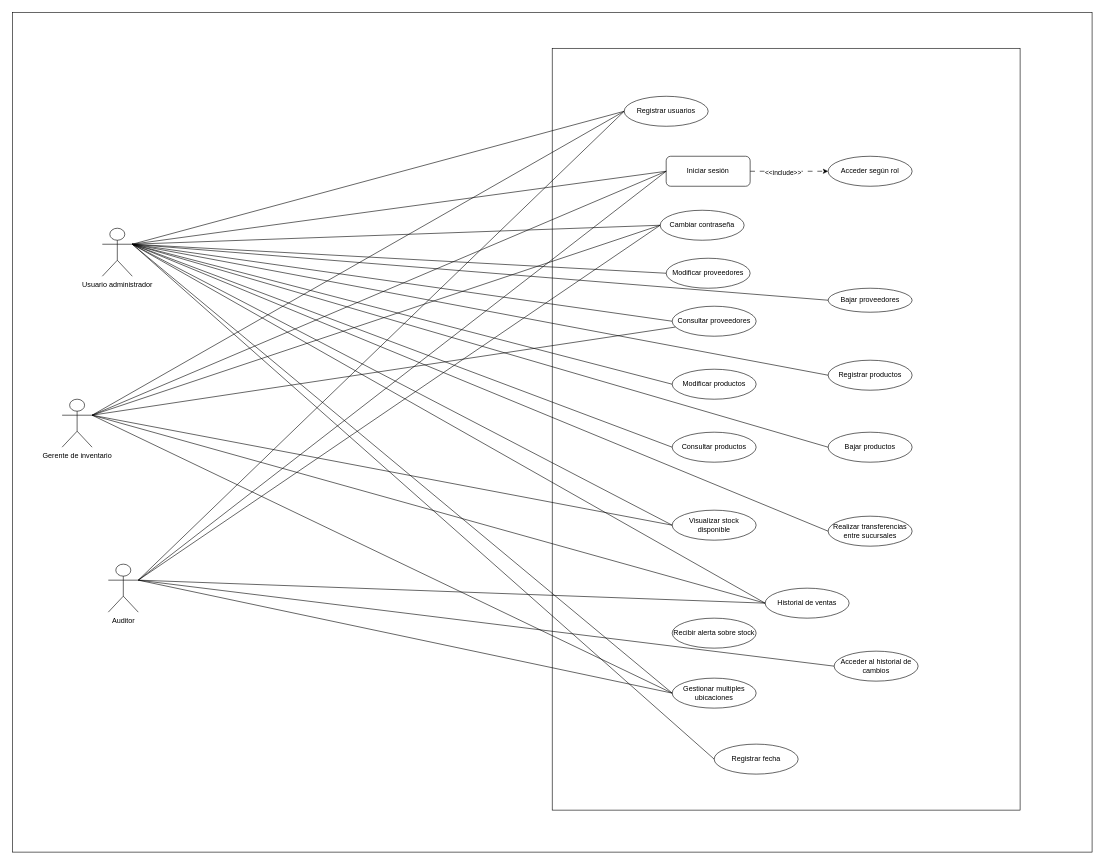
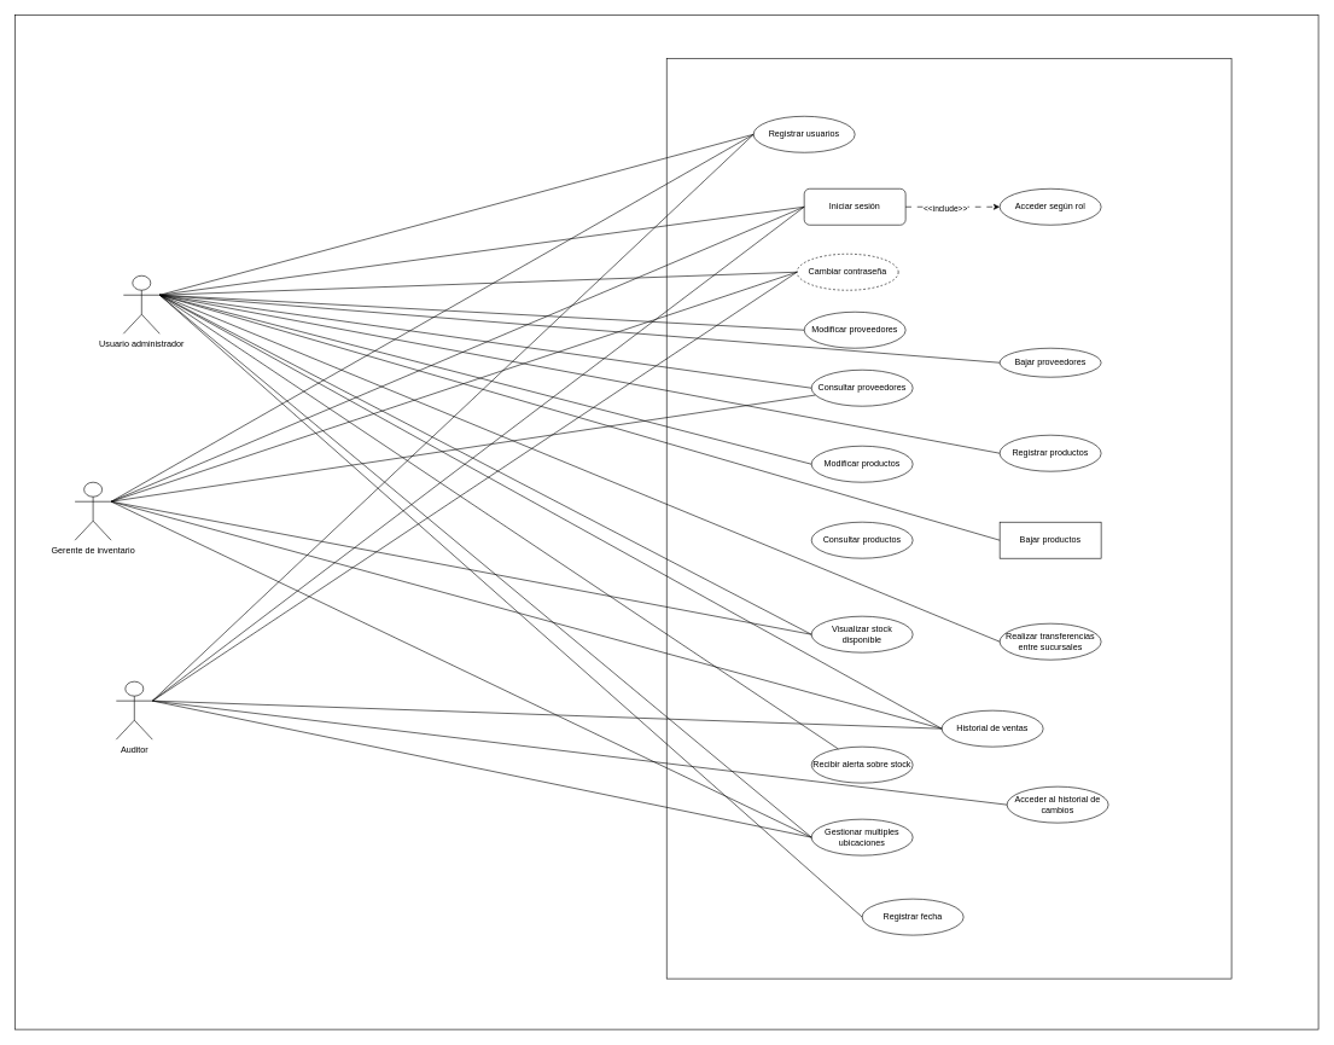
- <mxCell id="6" value="Cambiar contraseña" style="ellipse;whiteSpace=wrap;html=1;" parent="1" vertex="1"><mxGeometry x="1100" y="350" width="140" height="50" as="geometry" /></mxCell>
+ <mxCell id="6" value="Cambiar contraseña" style="ellipse;whiteSpace=wrap;html=1;dashed=1;" parent="1" vertex="1"><mxGeometry x="1100" y="350" width="140" height="50" as="geometry" /></mxCell>
- <mxCell id="31" style="rounded=0;orthogonalLoop=1;jettySize=auto;html=1;exitX=1;exitY=0.333;exitDx=0;exitDy=0;exitPerimeter=0;entryX=0;entryY=0.5;entryDx=0;entryDy=0;endArrow=none;endFill=0;" parent="1" source="35" target="14" edge="1"><mxGeometry relative="1" as="geometry" /></mxCell>
+ <mxCell id="31" style="rounded=0;orthogonalLoop=1;jettySize=auto;html=1;exitX=1;exitY=0.333;exitDx=0;exitDy=0;exitPerimeter=0;endArrow=none;endFill=0;" parent="1" source="35" target="16" edge="1"><mxGeometry relative="1" as="geometry" /></mxCell>
- <mxCell id="13" value="Bajar productos" style="ellipse;whiteSpace=wrap;html=1;" parent="1" vertex="1"><mxGeometry x="1380" y="720" width="140" height="50" as="geometry" /></mxCell>
+ <mxCell id="13" value="Bajar productos" style="whiteSpace=wrap;html=1;rounded=0;" parent="1" vertex="1"><mxGeometry x="1380" y="720" width="140" height="50" as="geometry" /></mxCell>
- <mxCell id="48" value="Auditor" style="shape=umlActor;verticalLabelPosition=bottom;verticalAlign=top;html=1;outlineConnect=0;" parent="1" vertex="1"><mxGeometry x="180" y="940" width="50" height="80" as="geometry" /></mxCell>
+ <mxCell id="48" value="Auditor" style="shape=umlActor;verticalLabelPosition=bottom;verticalAlign=top;html=1;outlineConnect=0;" parent="1" vertex="1"><mxGeometry x="160" y="940" width="50" height="80" as="geometry" /></mxCell>
- <mxCell id="20" value="Historial de ventas" style="ellipse;whiteSpace=wrap;html=1;" parent="1" vertex="1"><mxGeometry x="1275" y="980" width="140" height="50" as="geometry" /></mxCell>
+ <mxCell id="20" value="Historial de ventas" style="ellipse;whiteSpace=wrap;html=1;" parent="1" vertex="1"><mxGeometry x="1300" y="980" width="140" height="50" as="geometry" /></mxCell>
